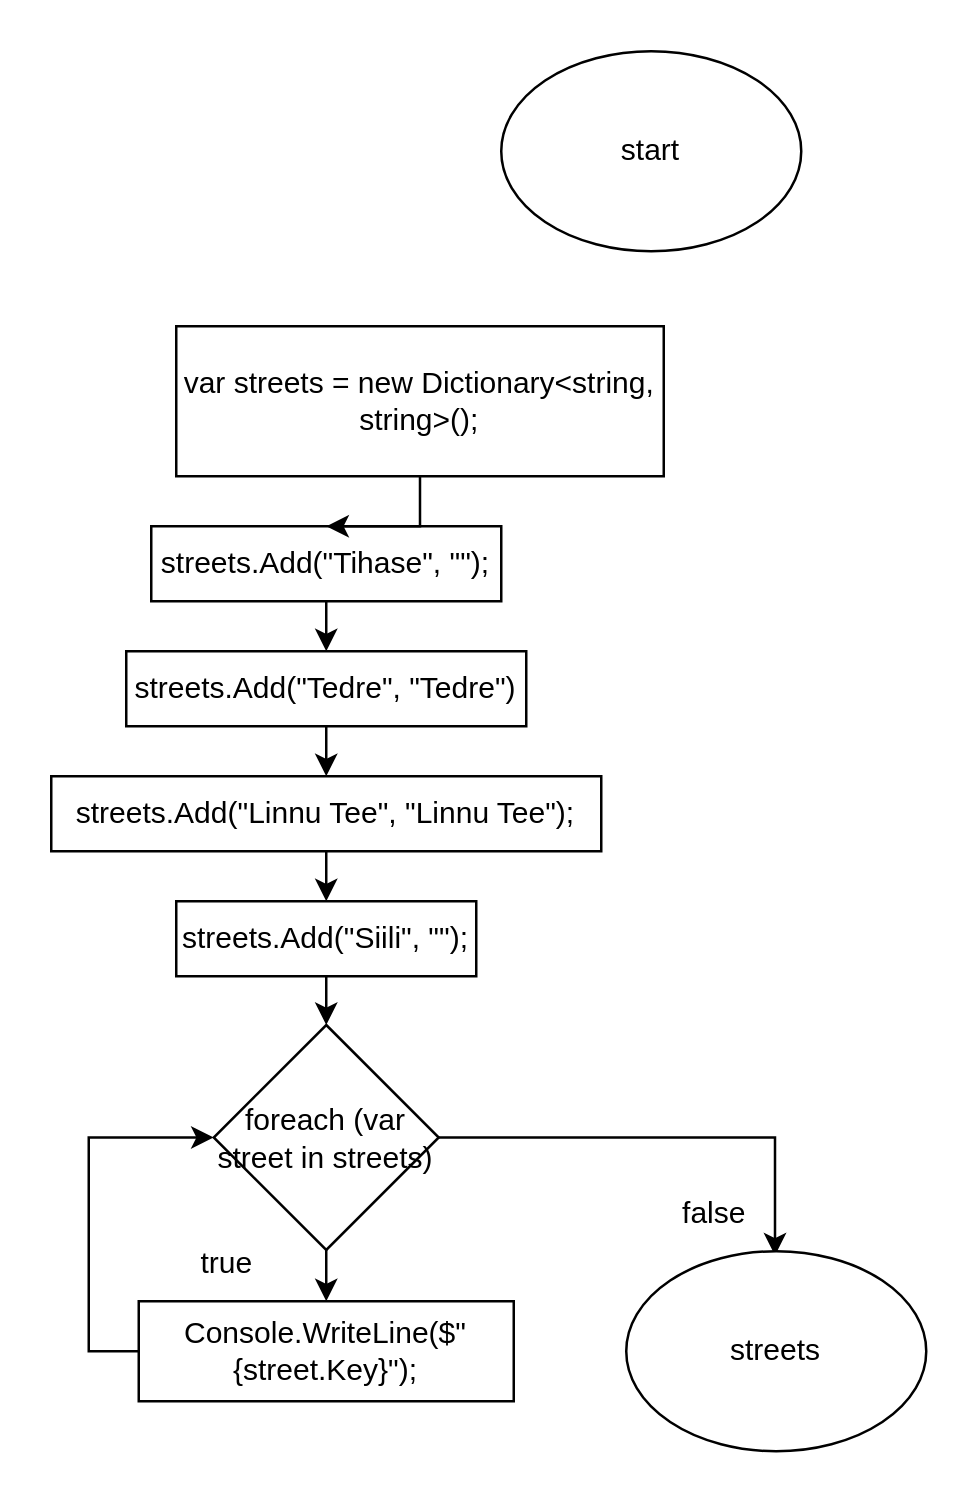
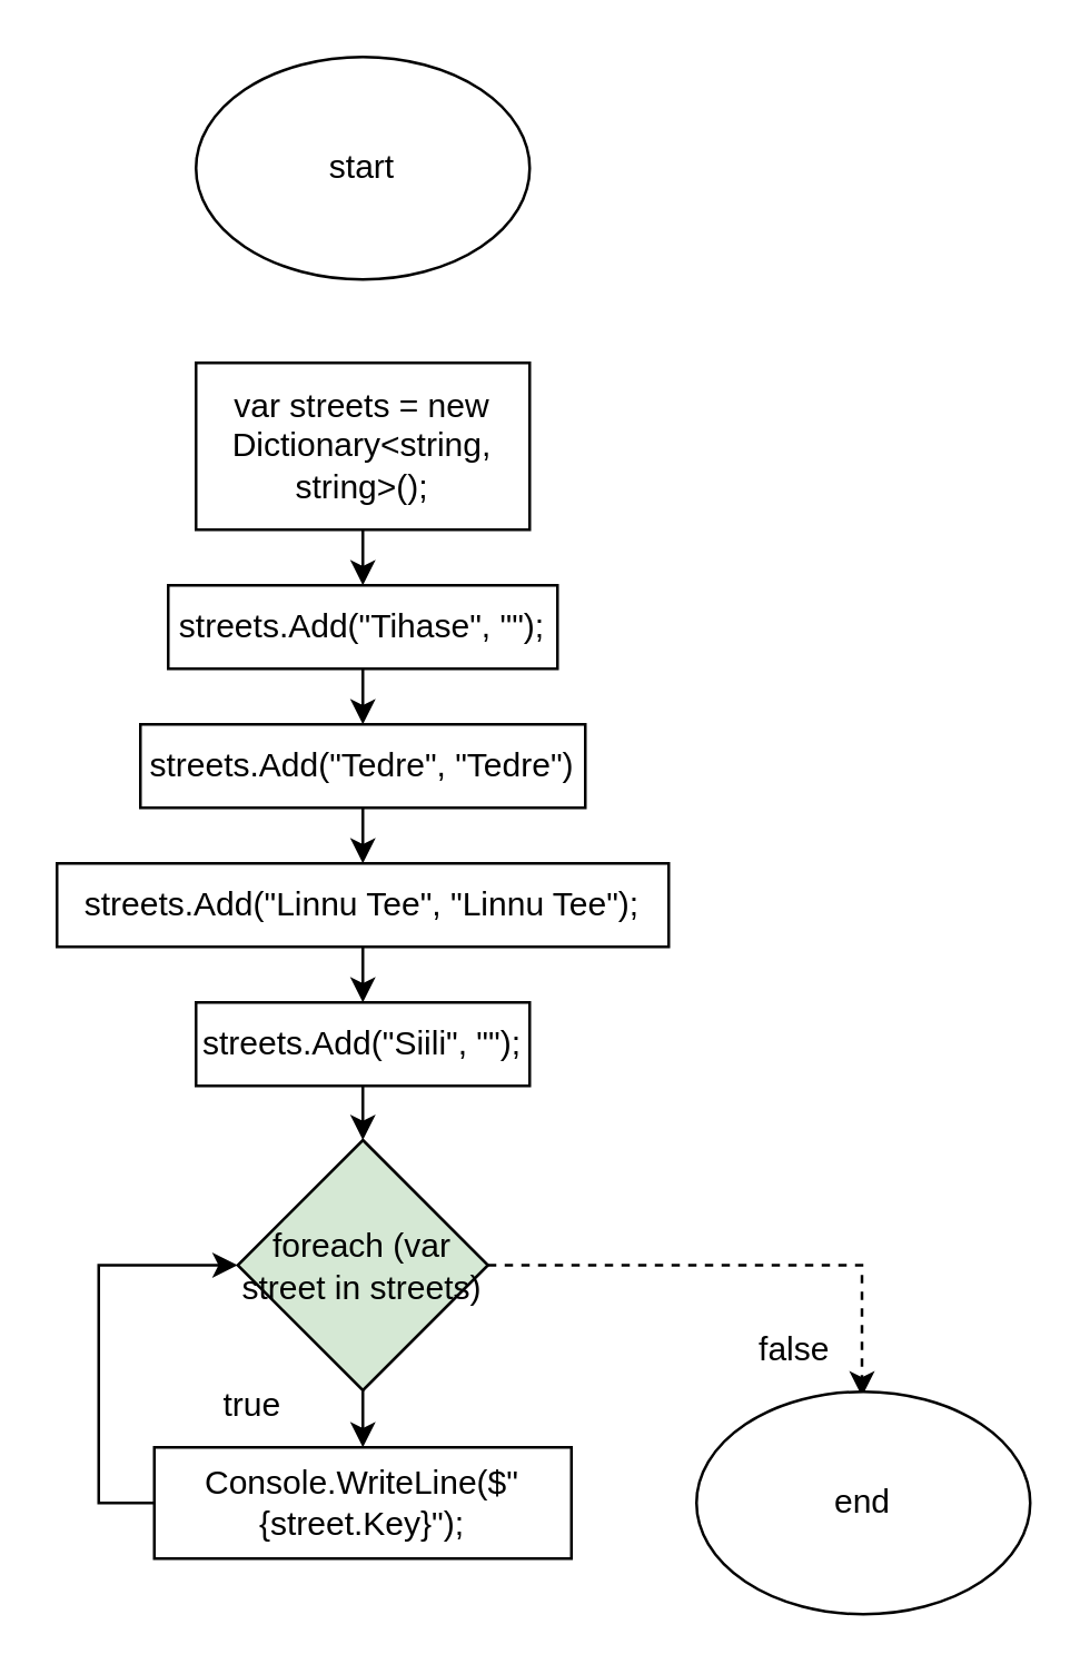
- <mxCell id="2" value="start" style="ellipse;whiteSpace=wrap;html=1;" vertex="1" parent="1"><mxGeometry x="200" y="20" width="120" height="80" as="geometry" /></mxCell>
+ <mxCell id="2" value="start" style="ellipse;whiteSpace=wrap;html=1;" vertex="1" parent="1"><mxGeometry x="70" y="20" width="120" height="80" as="geometry" /></mxCell>
- <mxCell id="20" value="var streets = new Dictionary&amp;lt;string, string&amp;gt;();" style="rounded=0;whiteSpace=wrap;html=1;" vertex="1" parent="1"><mxGeometry x="70" y="130" width="195" height="60" as="geometry" /></mxCell>
+ <mxCell id="20" value="var streets = new Dictionary&amp;lt;string, string&amp;gt;();" style="rounded=0;whiteSpace=wrap;html=1;" vertex="1" parent="1"><mxGeometry x="70" y="130" width="120" height="60" as="geometry" /></mxCell>
- <mxCell id="13" value="foreach (var street in streets)" style="rhombus;whiteSpace=wrap;html=1;" vertex="1" parent="1"><mxGeometry x="85" y="409.5" width="90" height="90" as="geometry" /></mxCell>
+ <mxCell id="13" value="foreach (var street in streets)" style="rhombus;whiteSpace=wrap;html=1;fillColor=#d5e8d4;" vertex="1" parent="1"><mxGeometry x="85" y="409.5" width="90" height="90" as="geometry" /></mxCell>
- <mxCell id="12" style="edgeStyle=orthogonalEdgeStyle;rounded=0;orthogonalLoop=1;jettySize=auto;html=1;exitX=1;exitY=0.5;exitDx=0;exitDy=0;entryX=0.99;entryY=1.073;entryDx=0;entryDy=0;entryPerimeter=0;" edge="1" parent="1" source="13" target="18"><mxGeometry relative="1" as="geometry"><mxPoint x="315" y="530" as="targetPoint" /><Array as="points"><mxPoint x="310" y="454" /></Array></mxGeometry></mxCell>
+ <mxCell id="12" style="edgeStyle=orthogonalEdgeStyle;rounded=0;orthogonalLoop=1;jettySize=auto;html=1;exitX=1;exitY=0.5;exitDx=0;exitDy=0;entryX=0.99;entryY=1.073;entryDx=0;entryDy=0;entryPerimeter=0;dashed=1;" edge="1" parent="1" source="13" target="18"><mxGeometry relative="1" as="geometry"><mxPoint x="315" y="530" as="targetPoint" /><Array as="points"><mxPoint x="310" y="454" /></Array></mxGeometry></mxCell>
- <mxCell id="16" value="streets" style="ellipse;whiteSpace=wrap;html=1;" vertex="1" parent="1"><mxGeometry x="250" y="500" width="120" height="80" as="geometry" /></mxCell>
+ <mxCell id="16" value="end" style="ellipse;whiteSpace=wrap;html=1;" vertex="1" parent="1"><mxGeometry x="250" y="500" width="120" height="80" as="geometry" /></mxCell>
